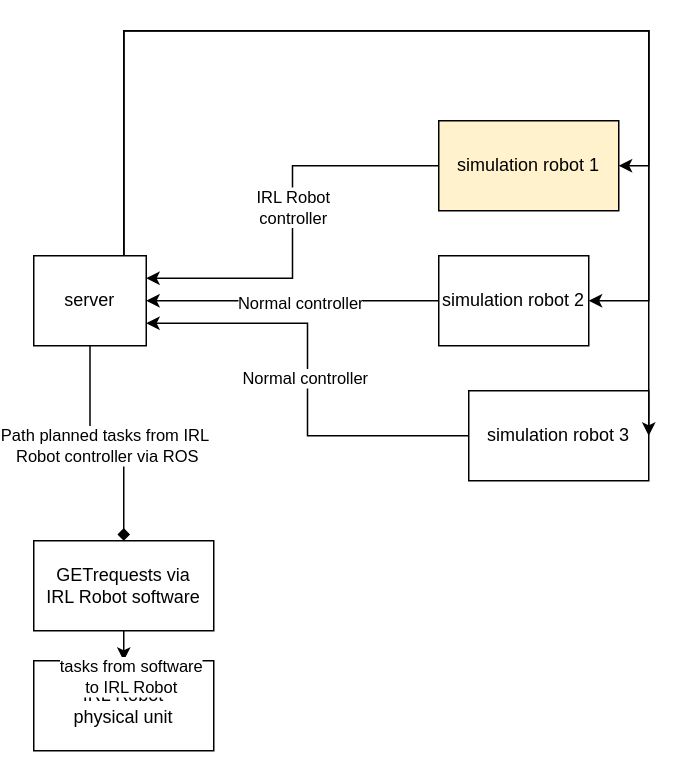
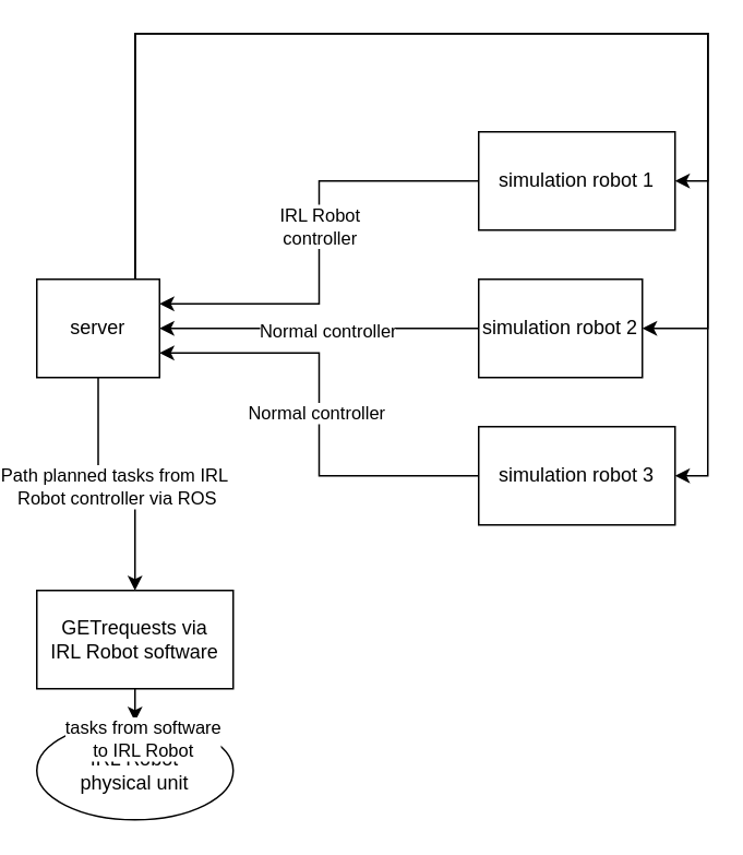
- <mxCell id="8" value="simulation robot 1" style="rounded=0;whiteSpace=wrap;html=1;fillColor=#fff2cc;" parent="1" vertex="1"><mxGeometry x="290" y="80" width="120" height="60" as="geometry" /></mxCell>
+ <mxCell id="8" value="simulation robot 1" style="rounded=0;whiteSpace=wrap;html=1;" parent="1" vertex="1"><mxGeometry x="290" y="80" width="120" height="60" as="geometry" /></mxCell>
- <mxCell id="11" value="simulation robot 3" style="rounded=0;whiteSpace=wrap;html=1;" parent="1" vertex="1"><mxGeometry x="310" y="260" width="120" height="60" as="geometry" /></mxCell>
+ <mxCell id="11" value="simulation robot 3" style="rounded=0;whiteSpace=wrap;html=1;" parent="1" vertex="1"><mxGeometry x="290" y="260" width="120" height="60" as="geometry" /></mxCell>
- <mxCell id="12" style="edgeStyle=orthogonalEdgeStyle;rounded=0;orthogonalLoop=1;jettySize=auto;html=1;entryX=0.5;entryY=0;entryDx=0;entryDy=0;endArrow=diamond;" parent="1" source="17" target="20" edge="1"><mxGeometry relative="1" as="geometry"><mxPoint x="80" y="310" as="targetPoint" /></mxGeometry></mxCell>
+ <mxCell id="12" style="edgeStyle=orthogonalEdgeStyle;rounded=0;orthogonalLoop=1;jettySize=auto;html=1;entryX=0.5;entryY=0;entryDx=0;entryDy=0;" parent="1" source="17" target="20" edge="1"><mxGeometry relative="1" as="geometry"><mxPoint x="80" y="310" as="targetPoint" /></mxGeometry></mxCell>
- <mxCell id="2" value="IRL Robot&lt;div&gt;physical unit&lt;/div&gt;" style="rounded=0;whiteSpace=wrap;html=1;" parent="1" vertex="1"><mxGeometry x="20" y="440" width="120" height="60" as="geometry" /></mxCell>
+ <mxCell id="2" value="IRL Robot&lt;div&gt;physical unit&lt;/div&gt;" style="ellipse;whiteSpace=wrap;html=1;" parent="1" vertex="1"><mxGeometry x="20" y="440" width="120" height="60" as="geometry" /></mxCell>
